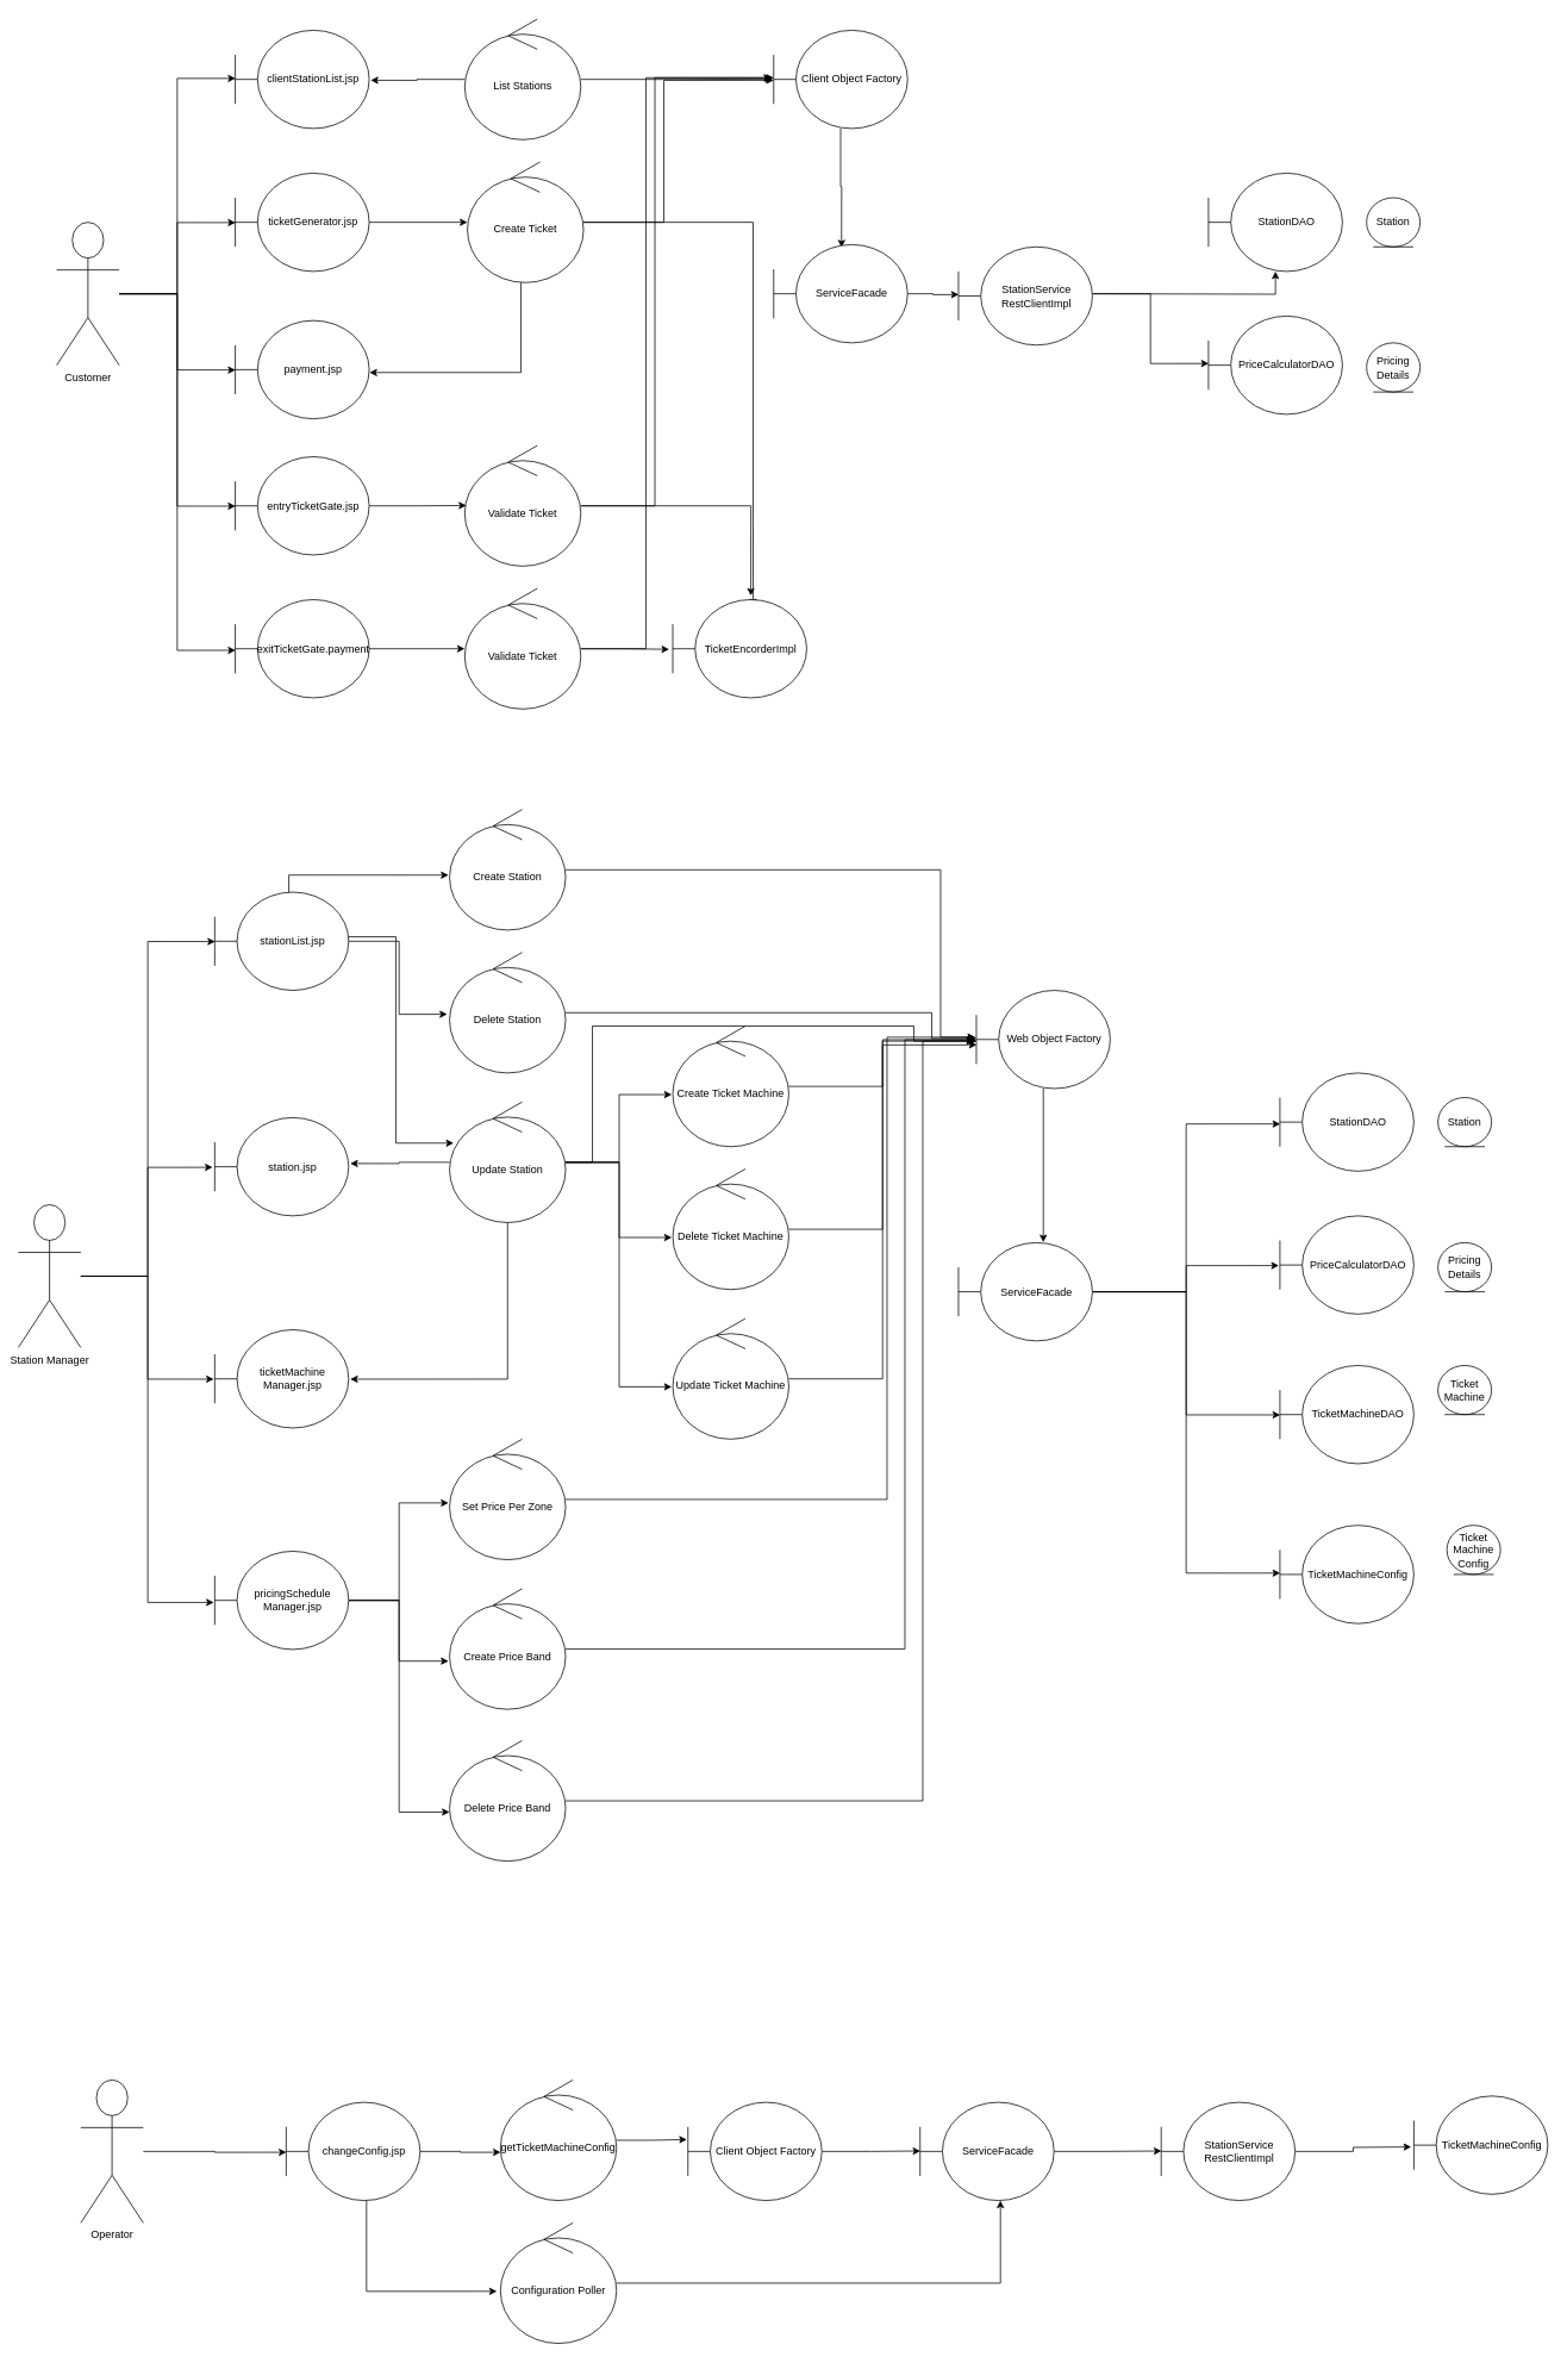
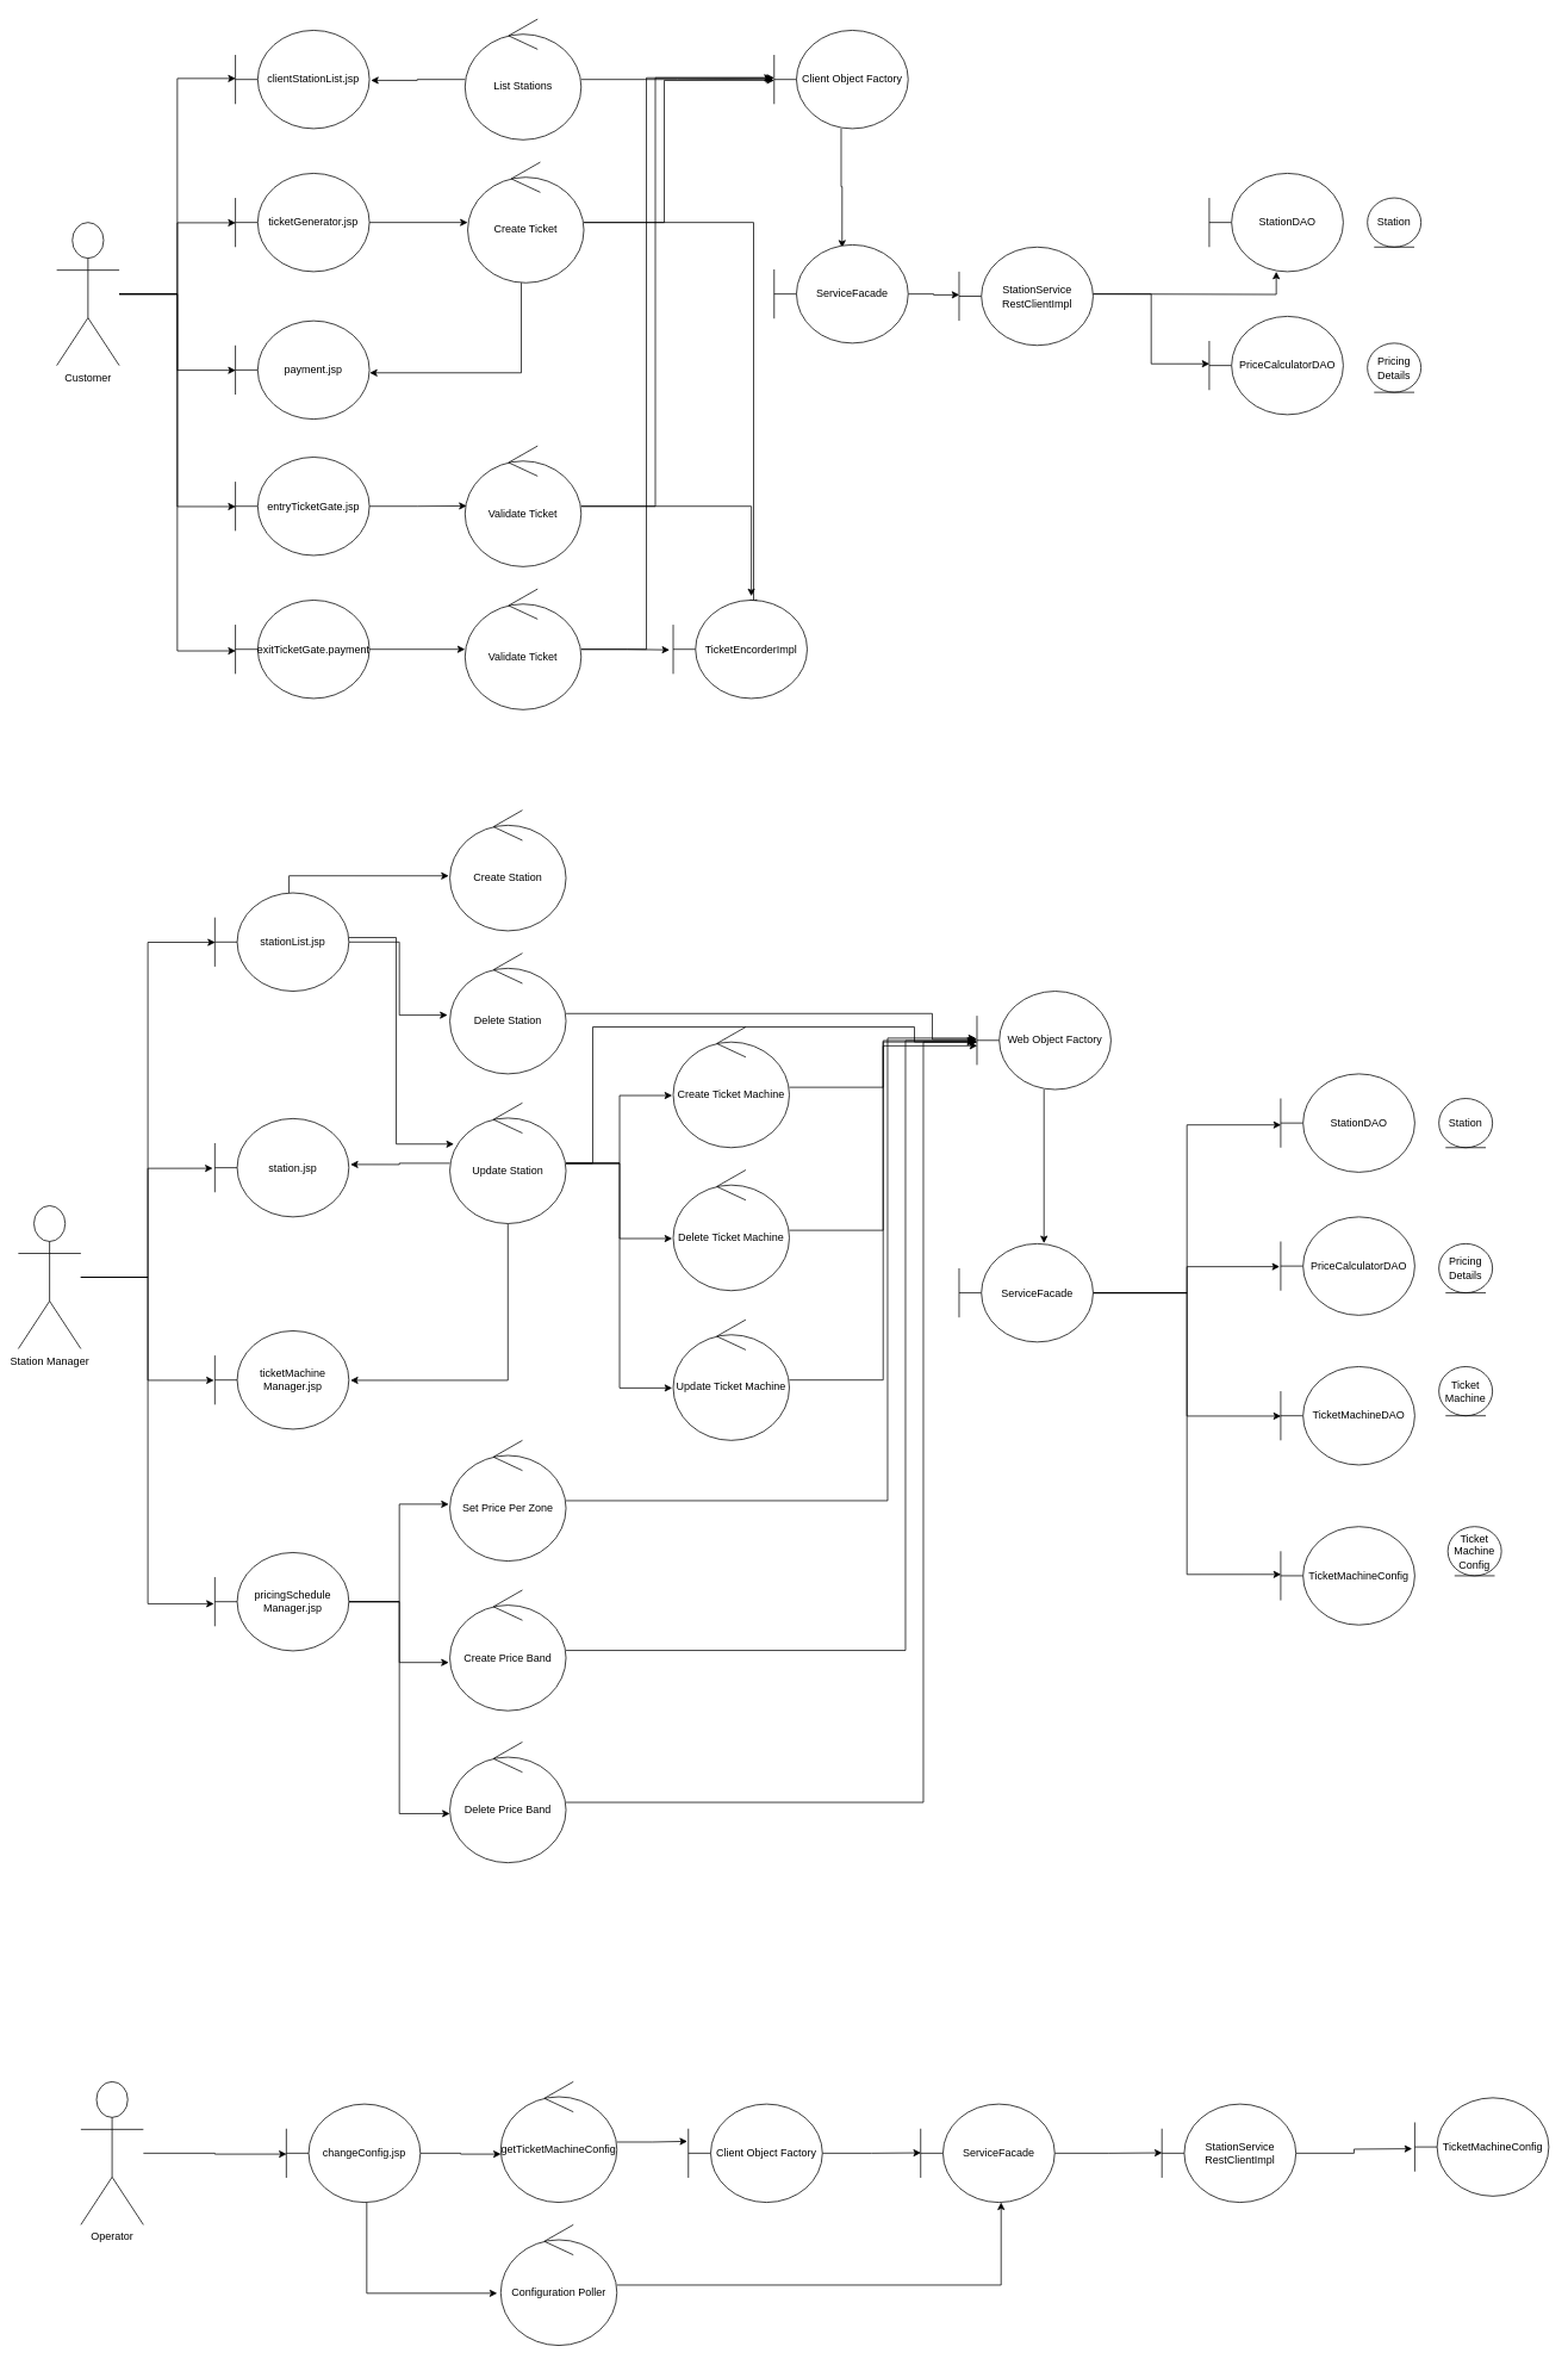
- <mxCell id="71" style="edgeStyle=orthogonalEdgeStyle;rounded=0;orthogonalLoop=1;jettySize=auto;html=1;entryX=-0.008;entryY=0.477;entryDx=0;entryDy=0;entryPerimeter=0;" edge="1" parent="1" source="72" target="95"><mxGeometry relative="1" as="geometry"><Array as="points"><mxPoint x="1053" y="973" /><mxPoint x="1053" y="1161" /></Array></mxGeometry></mxCell>
